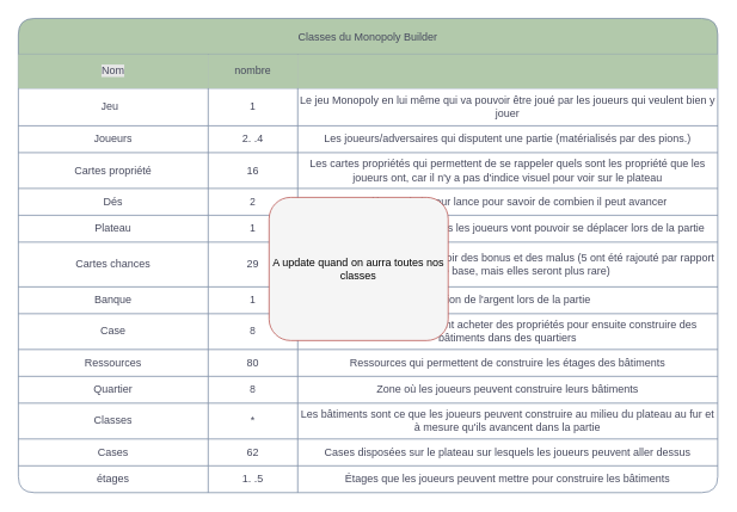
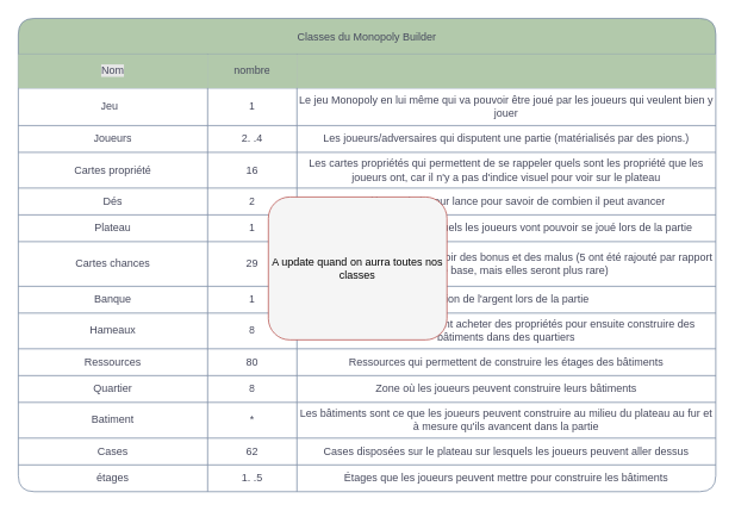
- <mxCell id="26" value="Le plateau de jeu sur lesquels les joueurs vont pouvoir se déplacer lors de la partie" style="shape=partialRectangle;html=1;whiteSpace=wrap;connectable=0;strokeColor=#788AA3;overflow=hidden;fillColor=none;top=0;left=0;bottom=0;right=0;pointerEvents=1;labelBackgroundColor=none;fontColor=#46495D;rounded=1;" parent="23" vertex="1"><mxGeometry x="312" width="469" height="30" as="geometry"><mxRectangle width="469" height="30" as="alternateBounds" /></mxGeometry></mxCell>
+ <mxCell id="26" value="Le plateau de jeu sur lesquels les joueurs vont pouvoir se joué lors de la partie" style="shape=partialRectangle;html=1;whiteSpace=wrap;connectable=0;strokeColor=#788AA3;overflow=hidden;fillColor=none;top=0;left=0;bottom=0;right=0;pointerEvents=1;labelBackgroundColor=none;fontColor=#46495D;rounded=1;" parent="23" vertex="1"><mxGeometry x="312" width="469" height="30" as="geometry"><mxRectangle width="469" height="30" as="alternateBounds" /></mxGeometry></mxCell>
- <mxCell id="36" value="Case" style="shape=partialRectangle;html=1;whiteSpace=wrap;connectable=0;strokeColor=#788AA3;overflow=hidden;fillColor=none;top=0;left=0;bottom=0;right=0;pointerEvents=1;labelBackgroundColor=none;fontColor=#46495D;rounded=1;" parent="35" vertex="1"><mxGeometry width="212" height="40" as="geometry"><mxRectangle width="212" height="40" as="alternateBounds" /></mxGeometry></mxCell>
+ <mxCell id="36" value="Hameaux" style="shape=partialRectangle;html=1;whiteSpace=wrap;connectable=0;strokeColor=#788AA3;overflow=hidden;fillColor=none;top=0;left=0;bottom=0;right=0;pointerEvents=1;labelBackgroundColor=none;fontColor=#46495D;rounded=1;" parent="35" vertex="1"><mxGeometry width="212" height="40" as="geometry"><mxRectangle width="212" height="40" as="alternateBounds" /></mxGeometry></mxCell>
- <mxCell id="48" value="Classes" style="shape=partialRectangle;html=1;whiteSpace=wrap;connectable=0;strokeColor=#788AA3;overflow=hidden;fillColor=none;top=0;left=0;bottom=0;right=0;pointerEvents=1;labelBackgroundColor=none;fontColor=#46495D;rounded=1;" parent="47" vertex="1"><mxGeometry width="212" height="40" as="geometry"><mxRectangle width="212" height="40" as="alternateBounds" /></mxGeometry></mxCell>
+ <mxCell id="48" value="Batiment" style="shape=partialRectangle;html=1;whiteSpace=wrap;connectable=0;strokeColor=#788AA3;overflow=hidden;fillColor=none;top=0;left=0;bottom=0;right=0;pointerEvents=1;labelBackgroundColor=none;fontColor=#46495D;rounded=1;" parent="47" vertex="1"><mxGeometry width="212" height="40" as="geometry"><mxRectangle width="212" height="40" as="alternateBounds" /></mxGeometry></mxCell>
